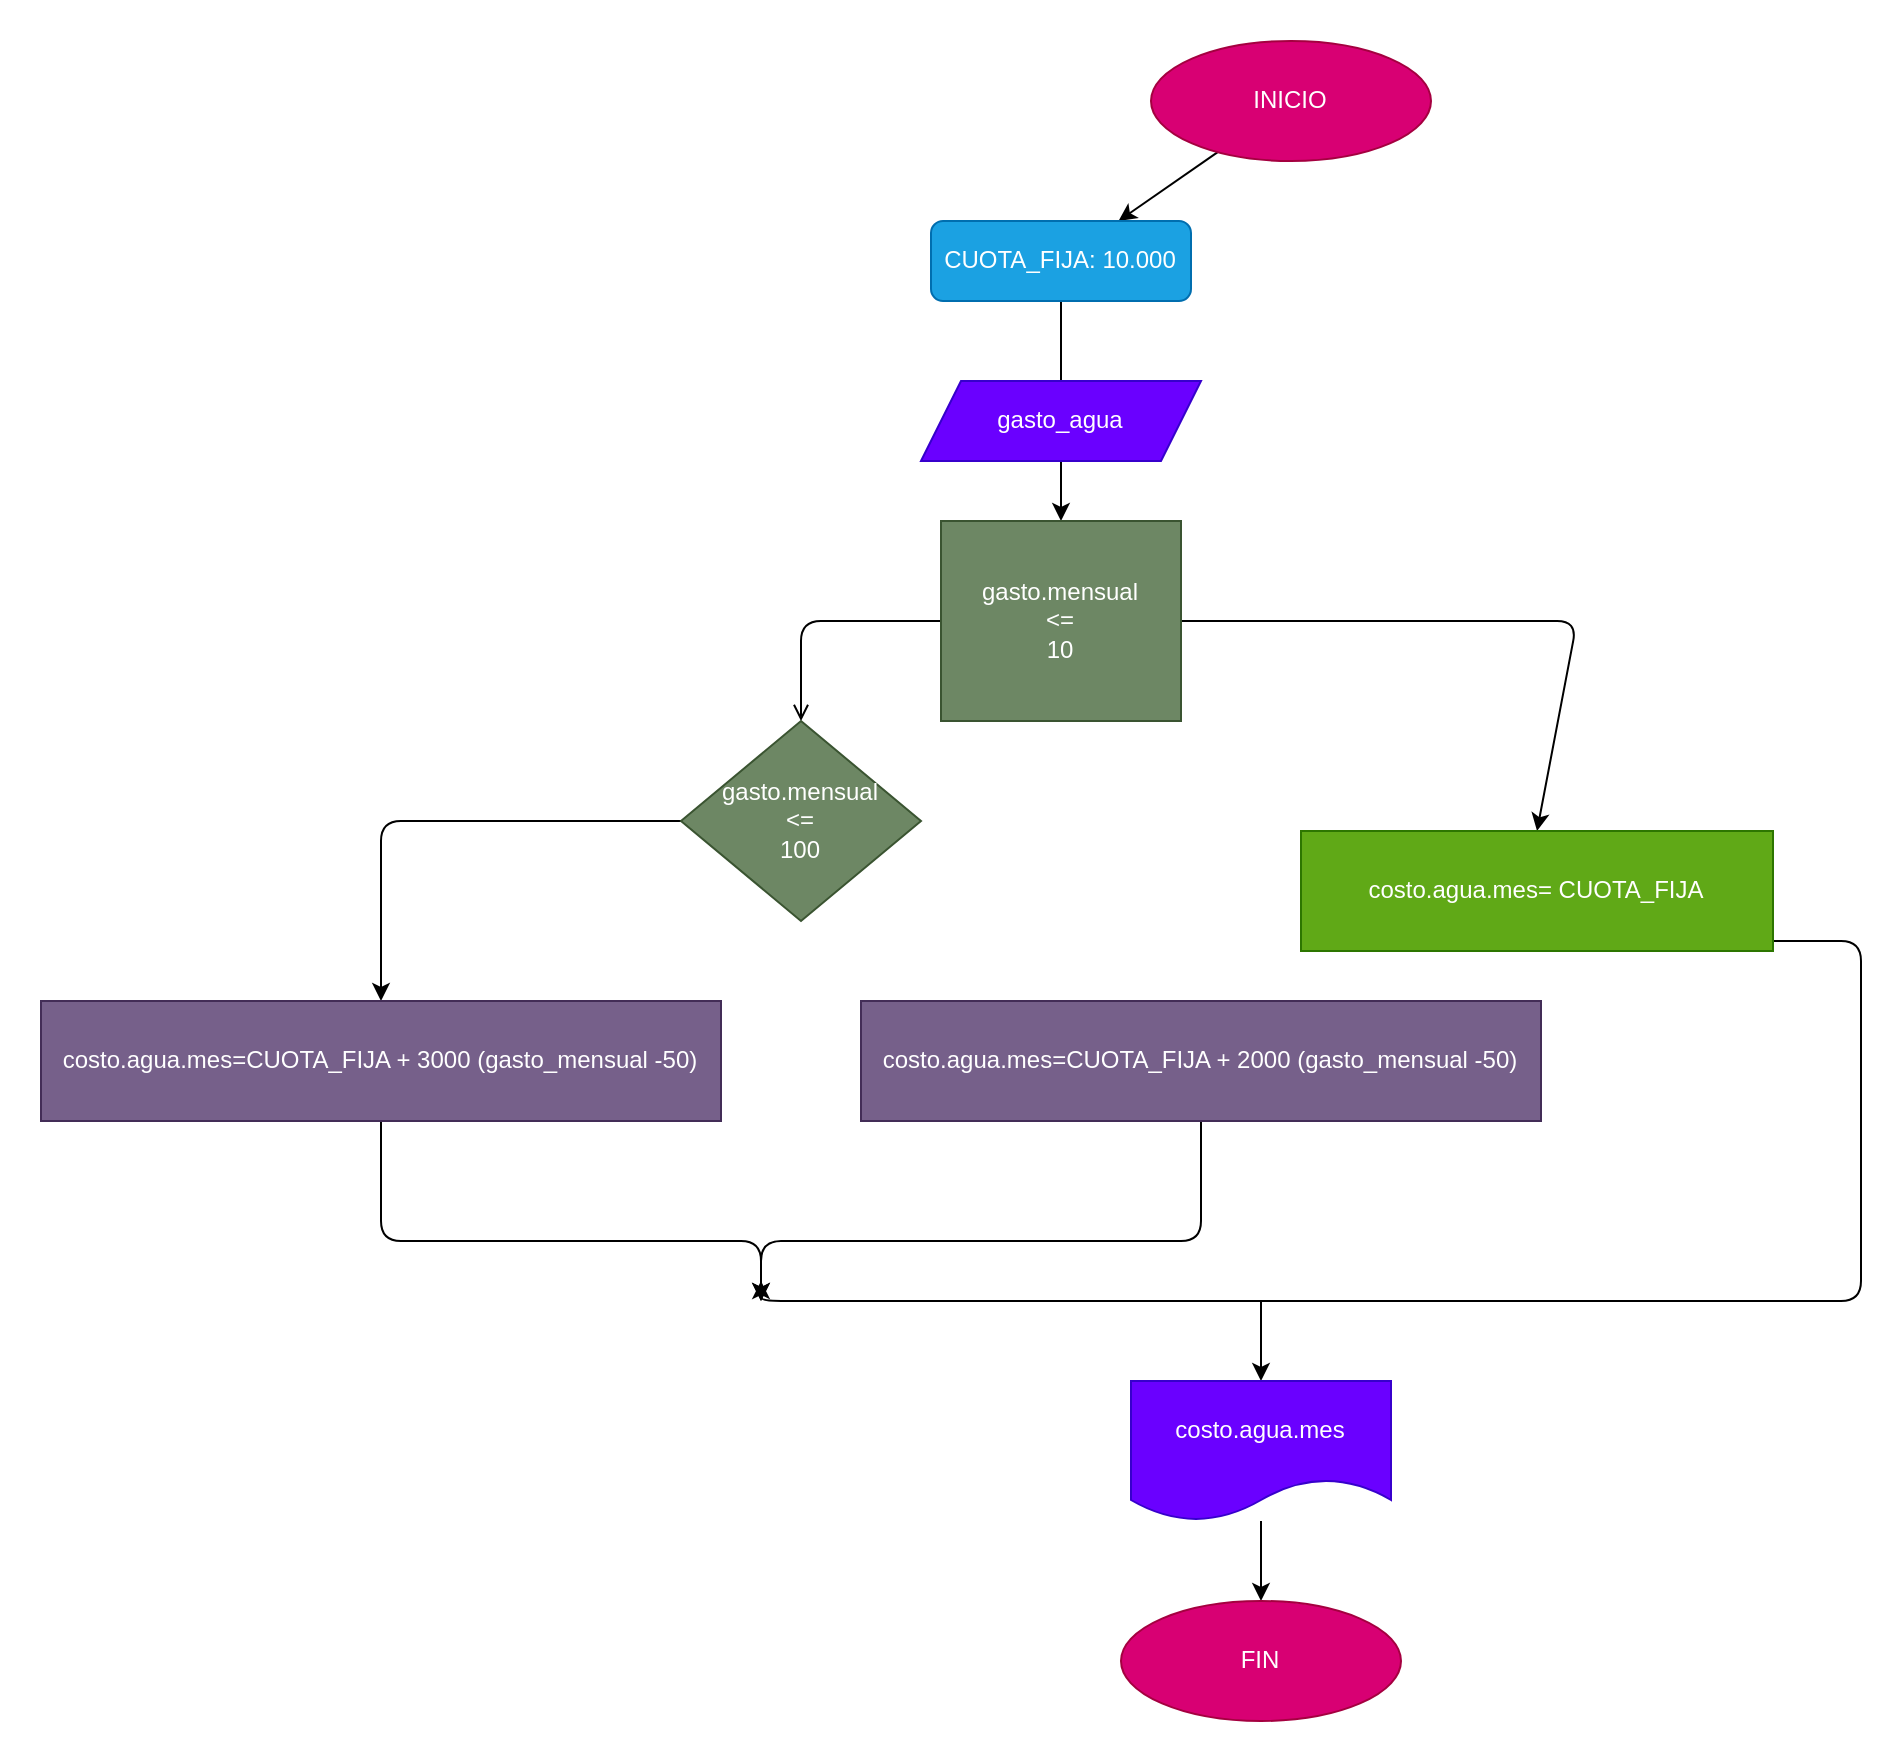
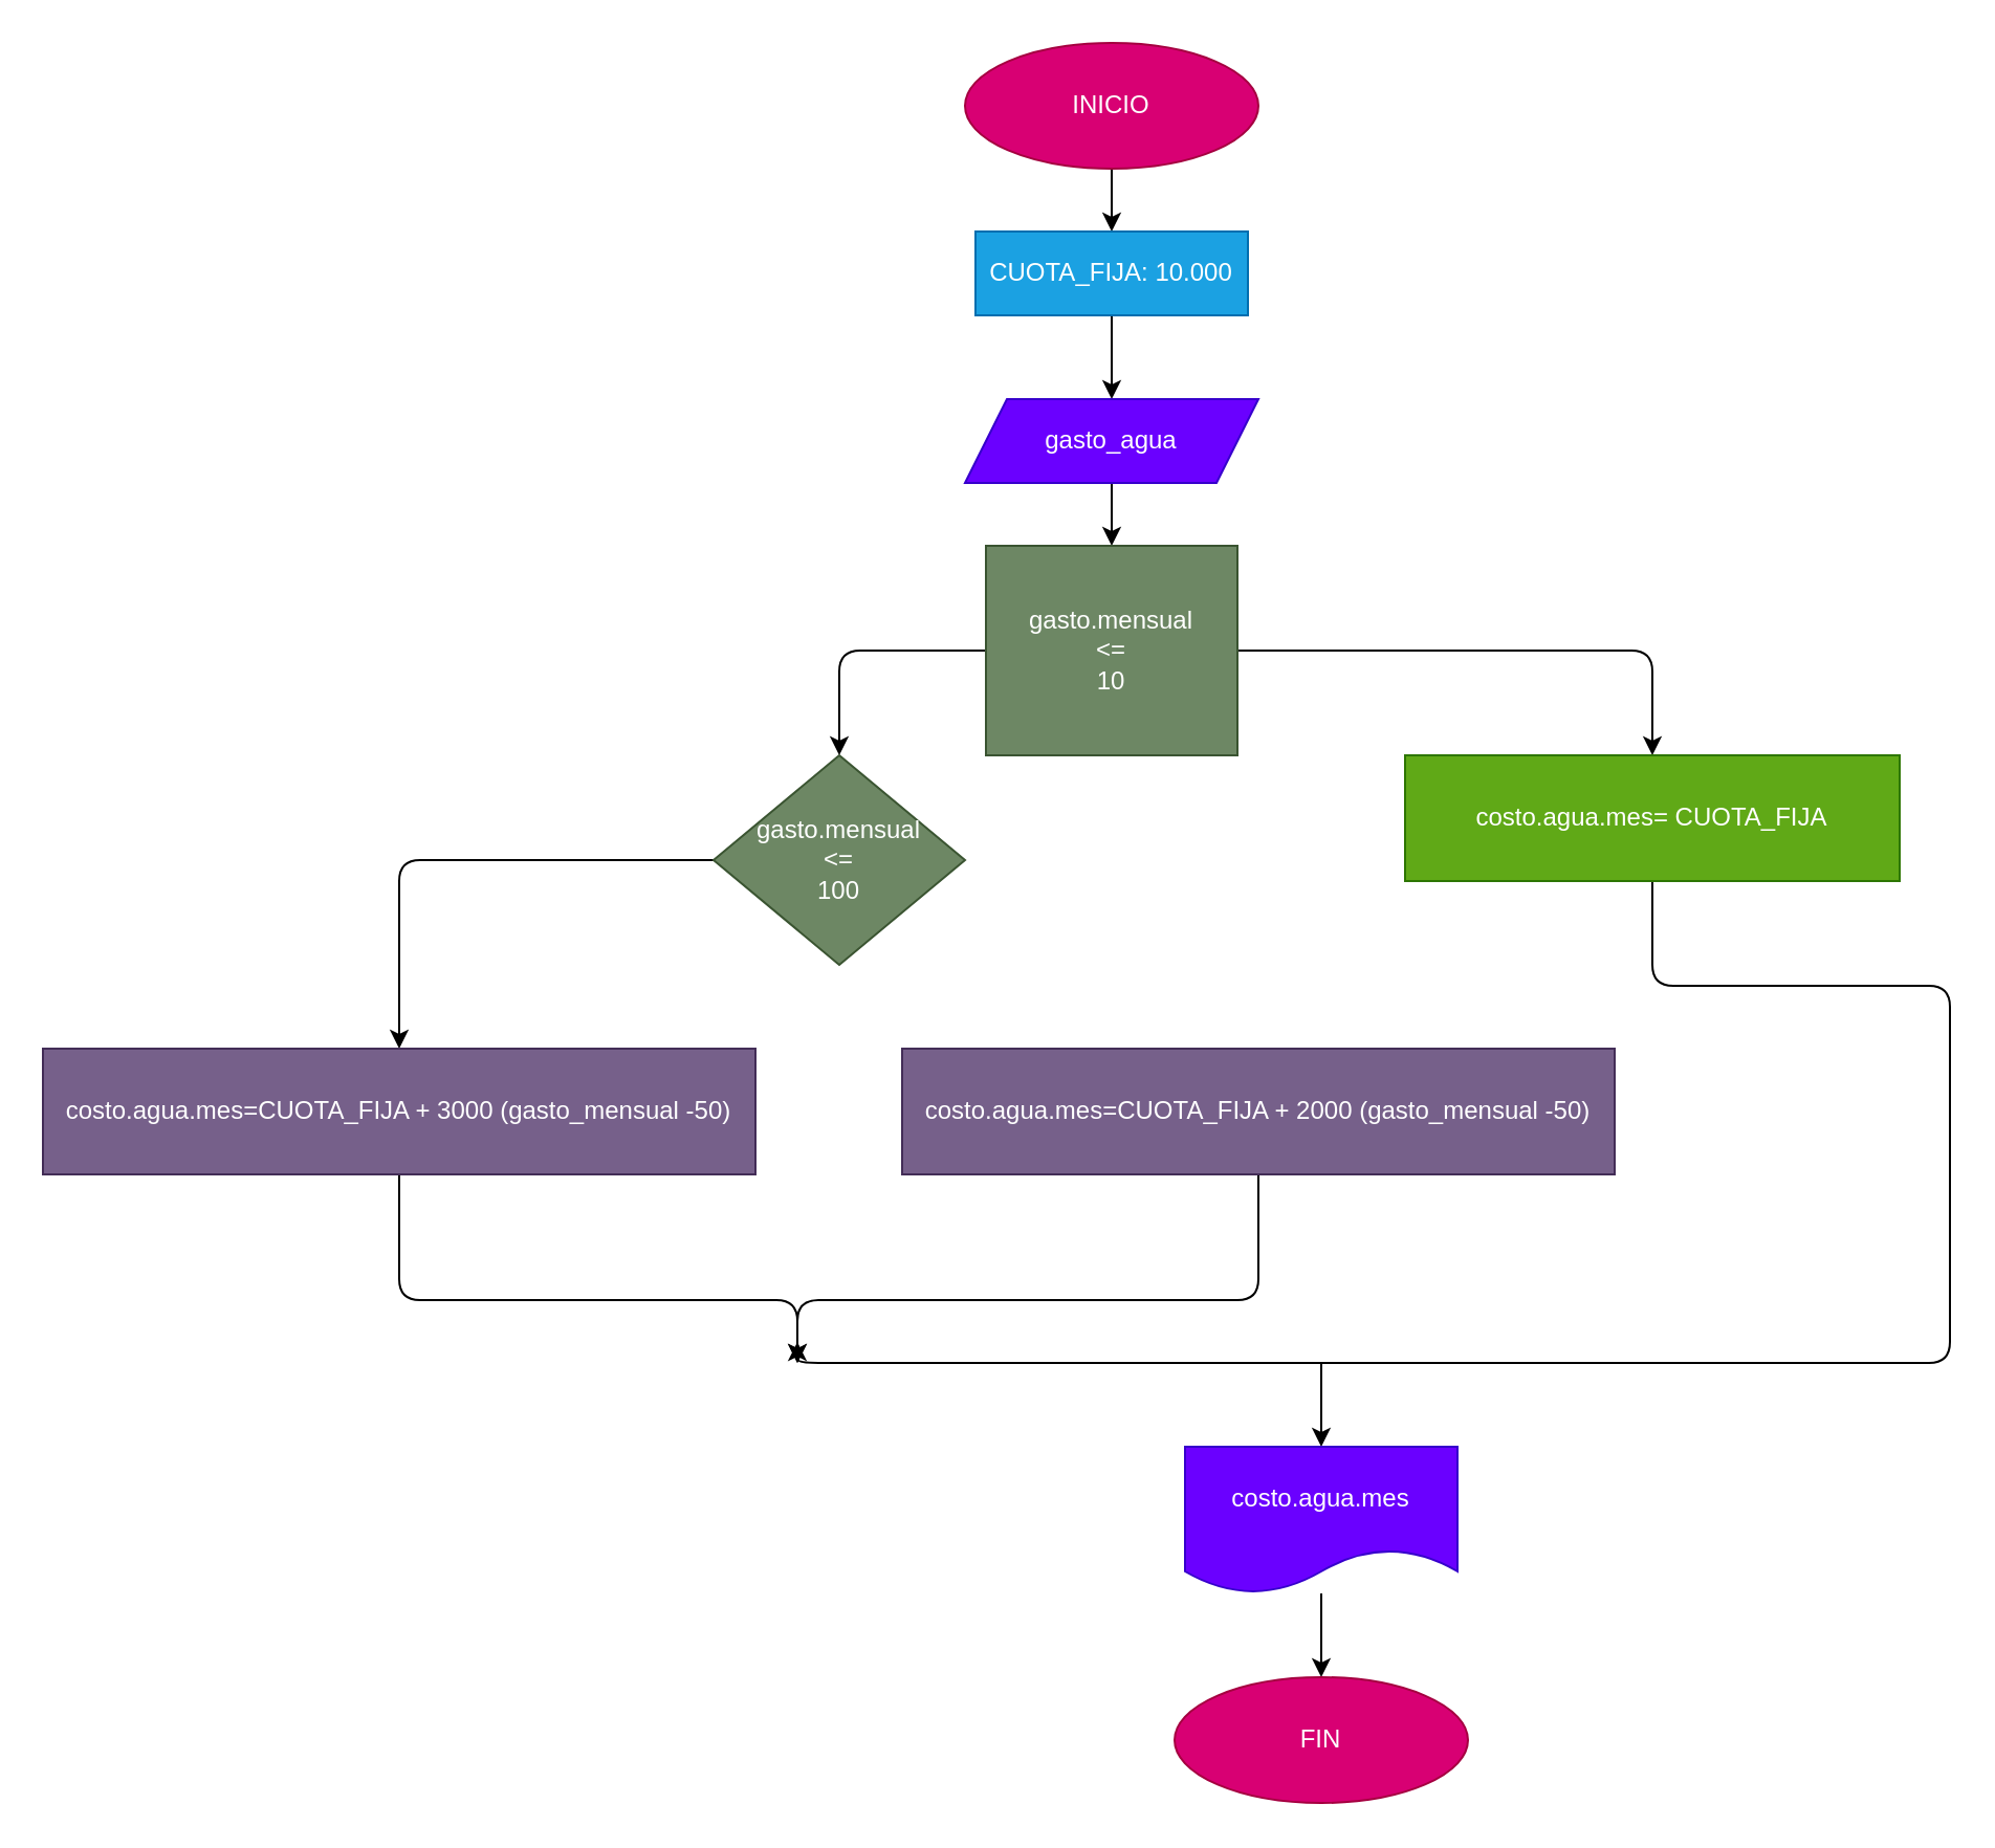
- <mxCell id="3" value="INICIO" style="ellipse;whiteSpace=wrap;html=1;fillColor=#d80073;fontColor=#ffffff;strokeColor=#A50040;" vertex="1" parent="1"><mxGeometry x="575" y="20" width="140" height="60" as="geometry" /></mxCell>
+ <mxCell id="3" value="INICIO" style="ellipse;whiteSpace=wrap;html=1;fillColor=#d80073;fontColor=#ffffff;strokeColor=#A50040;" vertex="1" parent="1"><mxGeometry x="460" y="20" width="140" height="60" as="geometry" /></mxCell>
- <mxCell id="5" value="CUOTA_FIJA: 10.000" style="whiteSpace=wrap;html=1;fillColor=#1ba1e2;fontColor=#ffffff;strokeColor=#006EAF;rounded=1;" vertex="1" parent="1"><mxGeometry x="465" y="110" width="130" height="40" as="geometry" /></mxCell>
+ <mxCell id="5" value="CUOTA_FIJA: 10.000" style="rounded=0;whiteSpace=wrap;html=1;fillColor=#1ba1e2;fontColor=#ffffff;strokeColor=#006EAF;" vertex="1" parent="1"><mxGeometry x="465" y="110" width="130" height="40" as="geometry" /></mxCell>
- <mxCell id="4" value="" style="edgeStyle=none;html=1;endArrow=none;" edge="1" parent="1" source="5" target="7"><mxGeometry relative="1" as="geometry" /></mxCell>
+ <mxCell id="4" value="" style="edgeStyle=none;html=1;" edge="1" parent="1" source="5" target="7"><mxGeometry relative="1" as="geometry" /></mxCell>
- <mxCell id="8" style="edgeStyle=none;html=1;entryX=0.5;entryY=0;entryDx=0;entryDy=0;endArrow=open;" edge="1" parent="1" source="10" target="14"><mxGeometry relative="1" as="geometry"><Array as="points"><mxPoint x="400" y="310" /></Array></mxGeometry></mxCell>
+ <mxCell id="8" style="edgeStyle=none;html=1;entryX=0.5;entryY=0;entryDx=0;entryDy=0;" edge="1" parent="1" source="10" target="14"><mxGeometry relative="1" as="geometry"><Array as="points"><mxPoint x="400" y="310" /></Array></mxGeometry></mxCell>
- <mxCell id="12" value="costo.agua.mes= CUOTA_FIJA" style="rounded=0;whiteSpace=wrap;html=1;fillColor=#60a917;fontColor=#ffffff;strokeColor=#2D7600;" vertex="1" parent="1"><mxGeometry x="650" y="415" width="236" height="60" as="geometry" /></mxCell>
+ <mxCell id="12" value="costo.agua.mes= CUOTA_FIJA" style="rounded=0;whiteSpace=wrap;html=1;fillColor=#60a917;fontColor=#ffffff;strokeColor=#2D7600;" vertex="1" parent="1"><mxGeometry x="670" y="360" width="236" height="60" as="geometry" /></mxCell>
